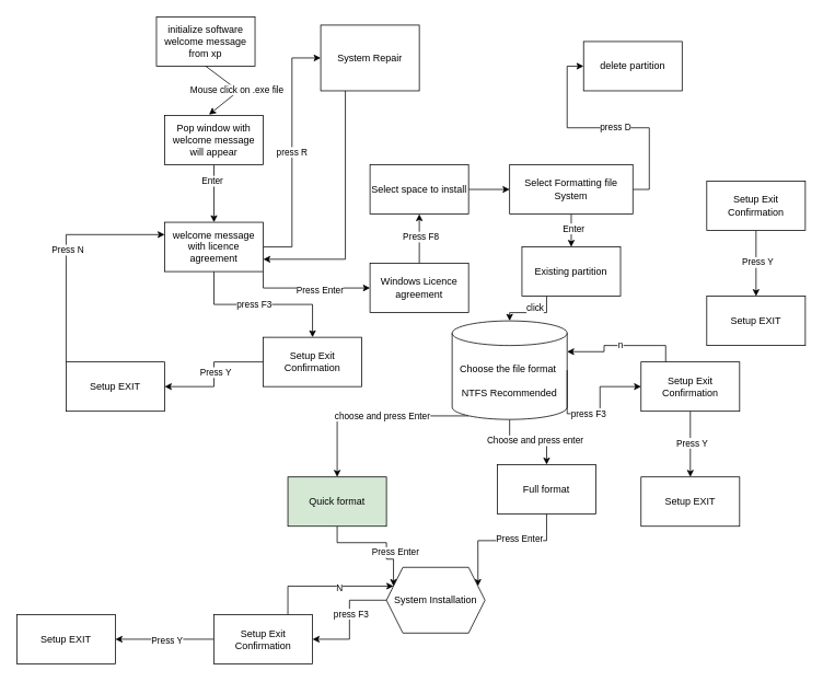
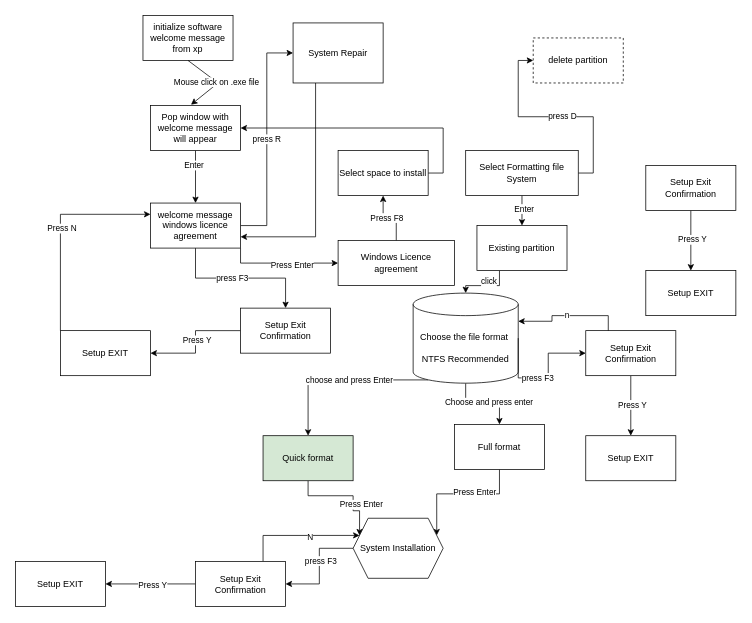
- <mxCell id="45" value="delete partition" style="whiteSpace=wrap;html=1;rounded=0;" vertex="1" parent="1"><mxGeometry x="710" y="50" width="120" height="60" as="geometry" /></mxCell>
+ <mxCell id="45" value="delete partition" style="whiteSpace=wrap;html=1;rounded=0;dashed=1;" vertex="1" parent="1"><mxGeometry x="710" y="50" width="120" height="60" as="geometry" /></mxCell>
- <mxCell id="24" style="edgeStyle=orthogonalEdgeStyle;rounded=0;orthogonalLoop=1;jettySize=auto;html=1;exitX=1;exitY=0.5;exitDx=0;exitDy=0;" edge="1" parent="1" source="25" target="30"><mxGeometry relative="1" as="geometry"><mxPoint x="640" y="229.571" as="targetPoint" /></mxGeometry></mxCell>
+ <mxCell id="24" style="edgeStyle=orthogonalEdgeStyle;rounded=0;orthogonalLoop=1;jettySize=auto;html=1;exitX=1;exitY=0.5;exitDx=0;exitDy=0;" edge="1" parent="1" source="25" target="11"><mxGeometry relative="1" as="geometry"><mxPoint x="640" y="229.571" as="targetPoint" /></mxGeometry></mxCell>
- <mxCell id="8" value="welcome message with licence agreement" style="rounded=0;whiteSpace=wrap;html=1;" vertex="1" parent="1"><mxGeometry x="200" y="270" width="120" height="60" as="geometry" /></mxCell>
+ <mxCell id="8" value="welcome message windows licence agreement" style="rounded=0;whiteSpace=wrap;html=1;" vertex="1" parent="1"><mxGeometry x="200" y="270" width="120" height="60" as="geometry" /></mxCell>
- <mxCell id="18" value="Windows Licence agreement" style="whiteSpace=wrap;html=1;rounded=0;" vertex="1" parent="1"><mxGeometry x="450" y="320" width="120" height="60" as="geometry" /></mxCell>
+ <mxCell id="18" value="Windows Licence agreement" style="whiteSpace=wrap;html=1;rounded=0;" vertex="1" parent="1"><mxGeometry x="450" y="320" width="155" height="60" as="geometry" /></mxCell>
